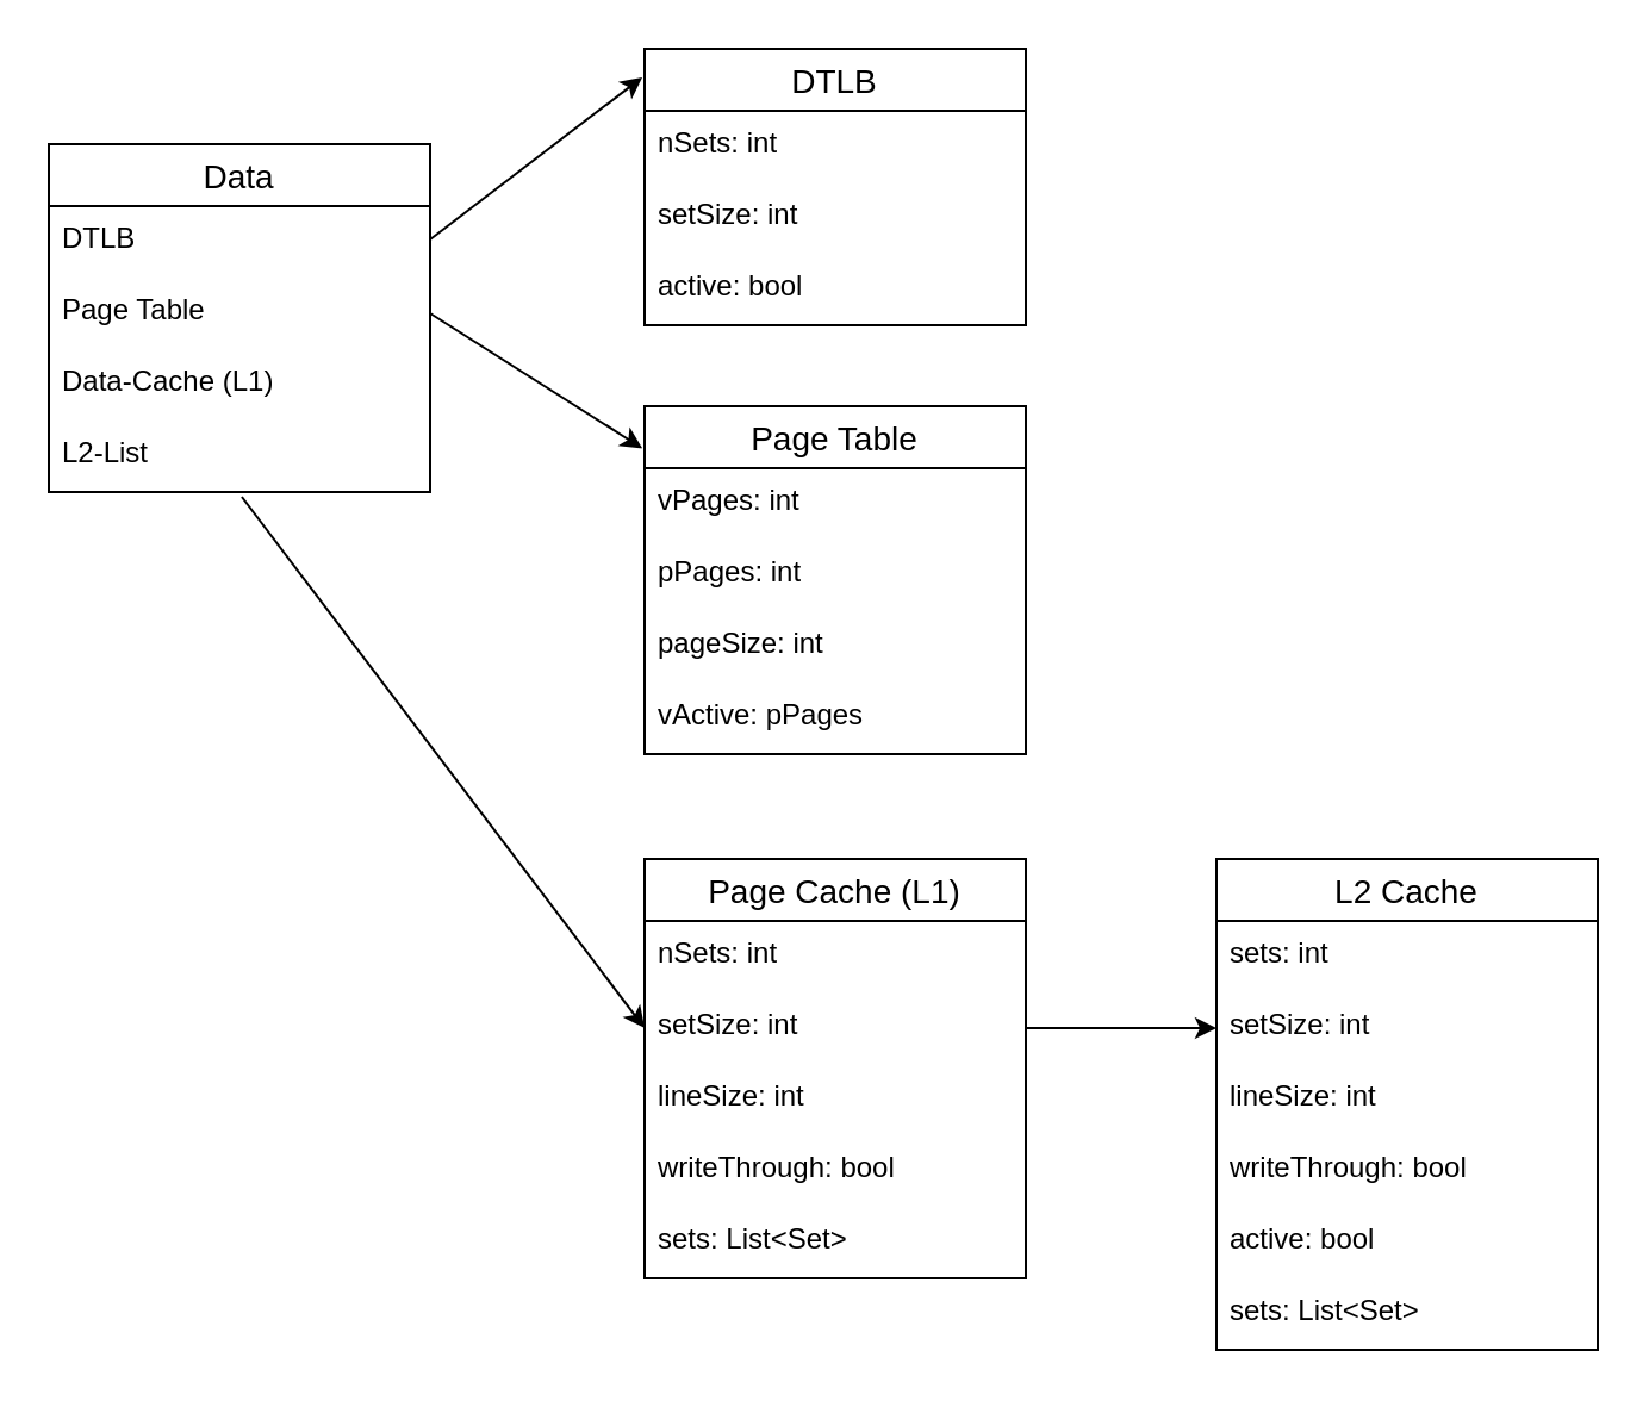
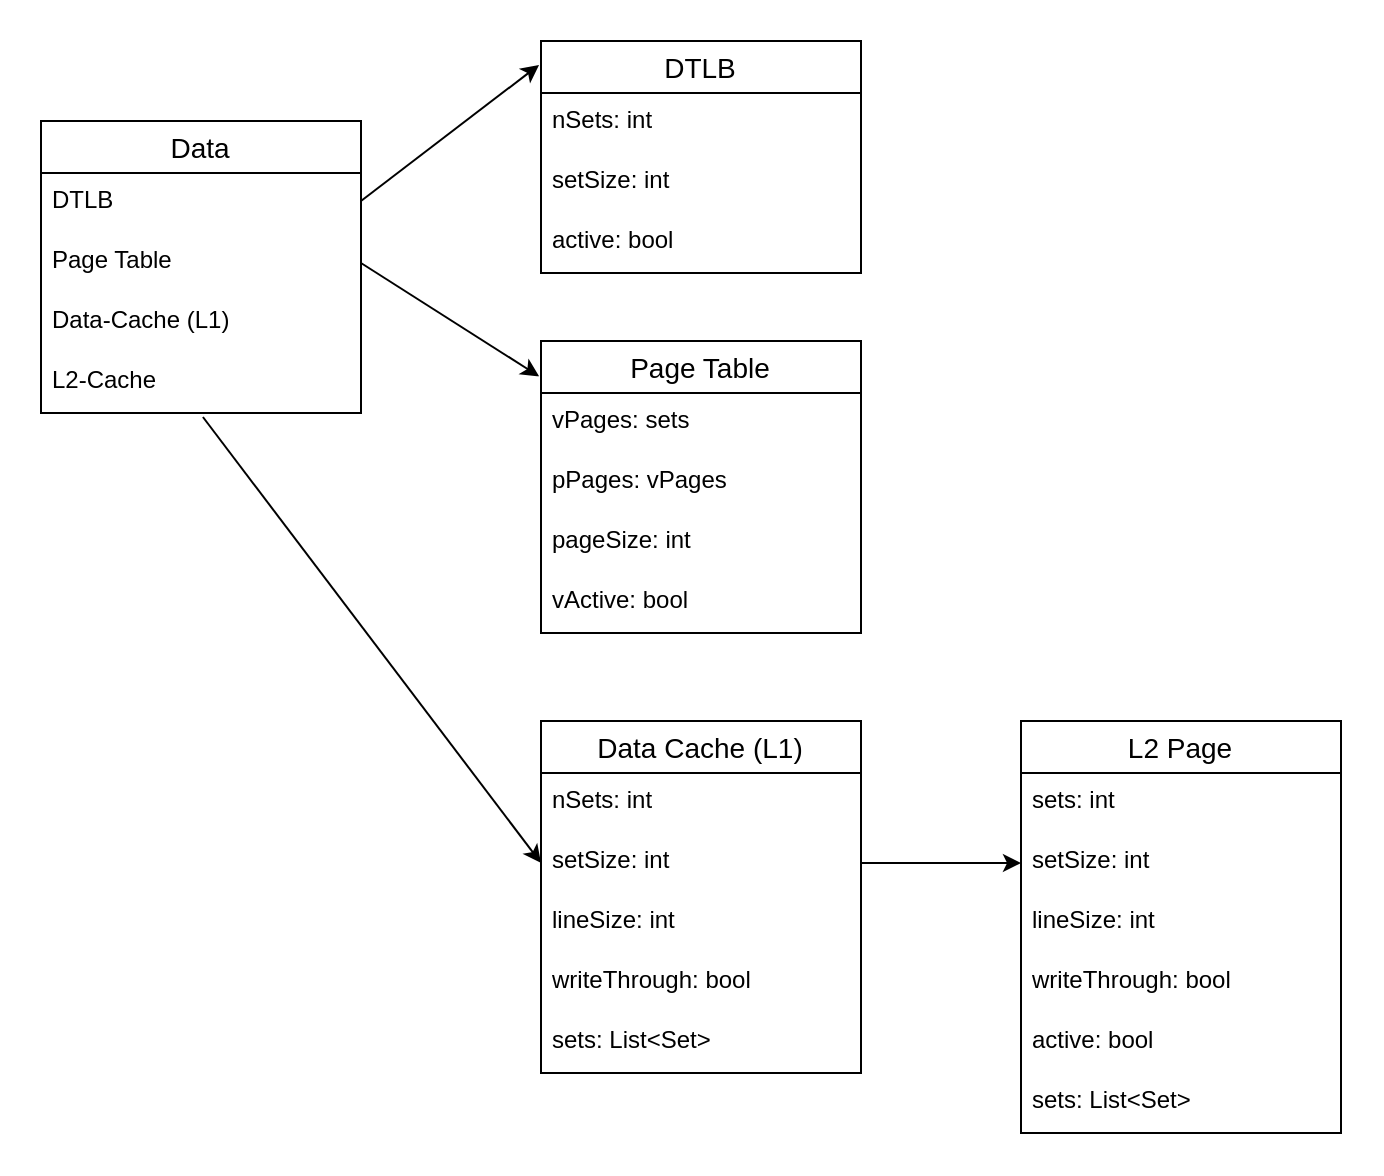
- <mxCell id="6" value="L2-List" style="text;strokeColor=none;fillColor=none;spacingLeft=4;spacingRight=4;overflow=hidden;rotatable=0;points=[[0,0.5],[1,0.5]];portConstraint=eastwest;fontSize=12;" vertex="1" parent="2"><mxGeometry y="116" width="160" height="30" as="geometry" /></mxCell>
+ <mxCell id="6" value="L2-Cache" style="text;strokeColor=none;fillColor=none;spacingLeft=4;spacingRight=4;overflow=hidden;rotatable=0;points=[[0,0.5],[1,0.5]];portConstraint=eastwest;fontSize=12;" vertex="1" parent="2"><mxGeometry y="116" width="160" height="30" as="geometry" /></mxCell>
- <mxCell id="13" value="vPages: int" style="text;strokeColor=none;fillColor=none;spacingLeft=4;spacingRight=4;overflow=hidden;rotatable=0;points=[[0,0.5],[1,0.5]];portConstraint=eastwest;fontSize=12;" vertex="1" parent="12"><mxGeometry y="26" width="160" height="30" as="geometry" /></mxCell>
+ <mxCell id="13" value="vPages: sets" style="text;strokeColor=none;fillColor=none;spacingLeft=4;spacingRight=4;overflow=hidden;rotatable=0;points=[[0,0.5],[1,0.5]];portConstraint=eastwest;fontSize=12;" vertex="1" parent="12"><mxGeometry y="26" width="160" height="30" as="geometry" /></mxCell>
- <mxCell id="14" value="pPages: int" style="text;strokeColor=none;fillColor=none;spacingLeft=4;spacingRight=4;overflow=hidden;rotatable=0;points=[[0,0.5],[1,0.5]];portConstraint=eastwest;fontSize=12;" vertex="1" parent="12"><mxGeometry y="56" width="160" height="30" as="geometry" /></mxCell>
+ <mxCell id="14" value="pPages: vPages" style="text;strokeColor=none;fillColor=none;spacingLeft=4;spacingRight=4;overflow=hidden;rotatable=0;points=[[0,0.5],[1,0.5]];portConstraint=eastwest;fontSize=12;" vertex="1" parent="12"><mxGeometry y="56" width="160" height="30" as="geometry" /></mxCell>
- <mxCell id="16" value="vActive: pPages" style="text;strokeColor=none;fillColor=none;spacingLeft=4;spacingRight=4;overflow=hidden;rotatable=0;points=[[0,0.5],[1,0.5]];portConstraint=eastwest;fontSize=12;" vertex="1" parent="12"><mxGeometry y="116" width="160" height="30" as="geometry" /></mxCell>
+ <mxCell id="16" value="vActive: bool" style="text;strokeColor=none;fillColor=none;spacingLeft=4;spacingRight=4;overflow=hidden;rotatable=0;points=[[0,0.5],[1,0.5]];portConstraint=eastwest;fontSize=12;" vertex="1" parent="12"><mxGeometry y="116" width="160" height="30" as="geometry" /></mxCell>
- <mxCell id="18" value="Page Cache (L1)" style="swimlane;fontStyle=0;childLayout=stackLayout;horizontal=1;startSize=26;horizontalStack=0;resizeParent=1;resizeParentMax=0;resizeLast=0;collapsible=1;marginBottom=0;align=center;fontSize=14;" vertex="1" parent="1"><mxGeometry x="270" y="360" width="160" height="176" as="geometry" /></mxCell>
+ <mxCell id="18" value="Data Cache (L1)" style="swimlane;fontStyle=0;childLayout=stackLayout;horizontal=1;startSize=26;horizontalStack=0;resizeParent=1;resizeParentMax=0;resizeLast=0;collapsible=1;marginBottom=0;align=center;fontSize=14;" vertex="1" parent="1"><mxGeometry x="270" y="360" width="160" height="176" as="geometry" /></mxCell>
- <mxCell id="26" value="L2 Cache" style="swimlane;fontStyle=0;childLayout=stackLayout;horizontal=1;startSize=26;horizontalStack=0;resizeParent=1;resizeParentMax=0;resizeLast=0;collapsible=1;marginBottom=0;align=center;fontSize=14;" vertex="1" parent="1"><mxGeometry x="510" y="360" width="160" height="206" as="geometry" /></mxCell>
+ <mxCell id="26" value="L2 Page" style="swimlane;fontStyle=0;childLayout=stackLayout;horizontal=1;startSize=26;horizontalStack=0;resizeParent=1;resizeParentMax=0;resizeLast=0;collapsible=1;marginBottom=0;align=center;fontSize=14;" vertex="1" parent="1"><mxGeometry x="510" y="360" width="160" height="206" as="geometry" /></mxCell>
